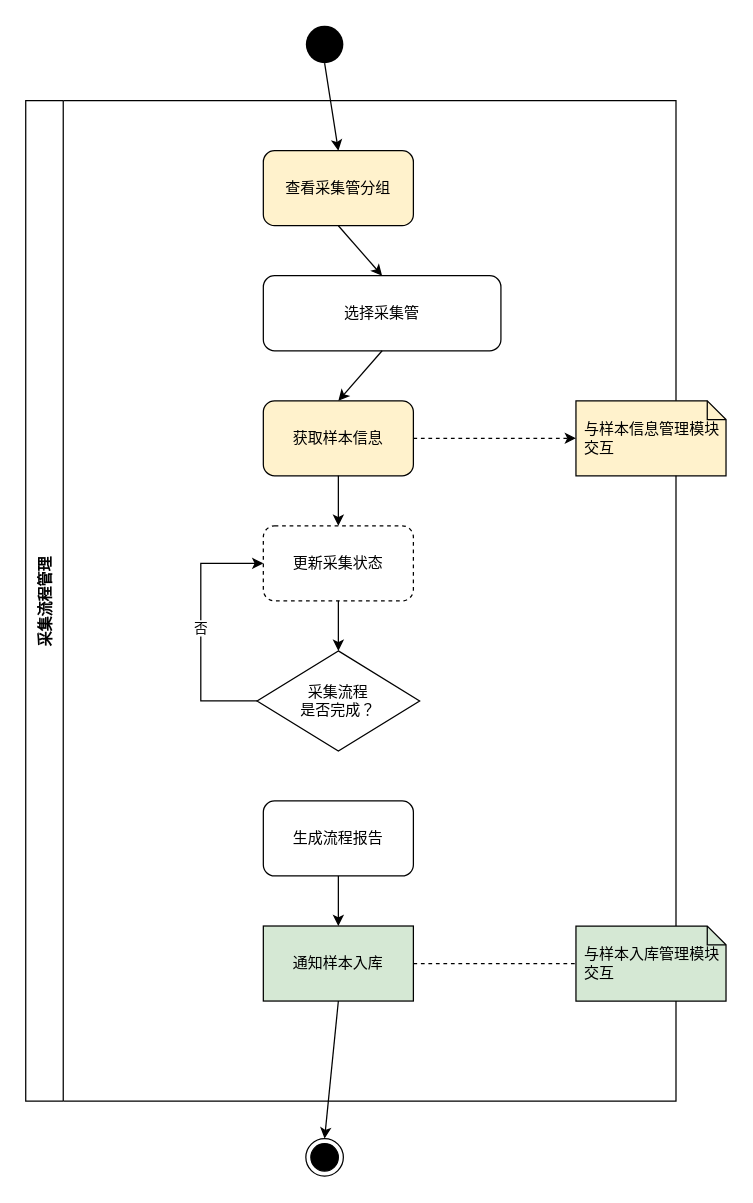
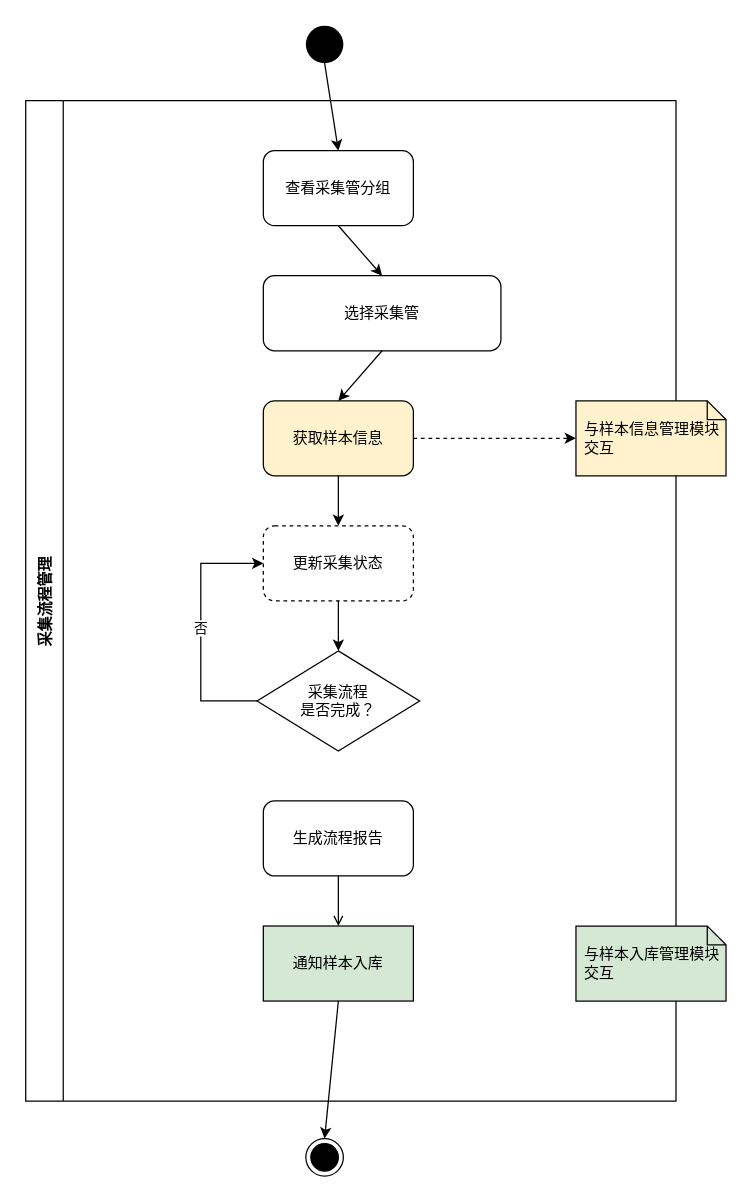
- <mxCell id="4" value="查看采集管分组" style="rounded=1;whiteSpace=wrap;html=1;fillColor=#fff2cc;" vertex="1" parent="3"><mxGeometry x="190" y="40" width="120" height="60" as="geometry" /></mxCell>
+ <mxCell id="4" value="查看采集管分组" style="rounded=1;whiteSpace=wrap;html=1;" vertex="1" parent="3"><mxGeometry x="190" y="40" width="120" height="60" as="geometry" /></mxCell>
- <mxCell id="18" value="" style="endArrow=classic;html=1;rounded=0;exitX=0.5;exitY=1;exitDx=0;exitDy=0;entryX=0.5;entryY=0;entryDx=0;entryDy=0;" edge="1" parent="1" source="9" target="10"><mxGeometry width="50" height="50" relative="1" as="geometry" /></mxCell>
+ <mxCell id="18" value="" style="endArrow=open;html=1;rounded=0;exitX=0.5;exitY=1;exitDx=0;exitDy=0;entryX=0.5;entryY=0;entryDx=0;entryDy=0;" edge="1" parent="1" source="9" target="10"><mxGeometry width="50" height="50" relative="1" as="geometry" /></mxCell>
- <mxCell id="23" value="" style="endArrow=none;dashed=1;html=1;rounded=0;exitX=1;exitY=0.5;exitDx=0;exitDy=0;entryX=0;entryY=0.5;entryDx=0;entryDy=0;entryPerimeter=0;" edge="1" parent="1" source="10" target="21"><mxGeometry width="50" height="50" relative="1" as="geometry" /></mxCell>
